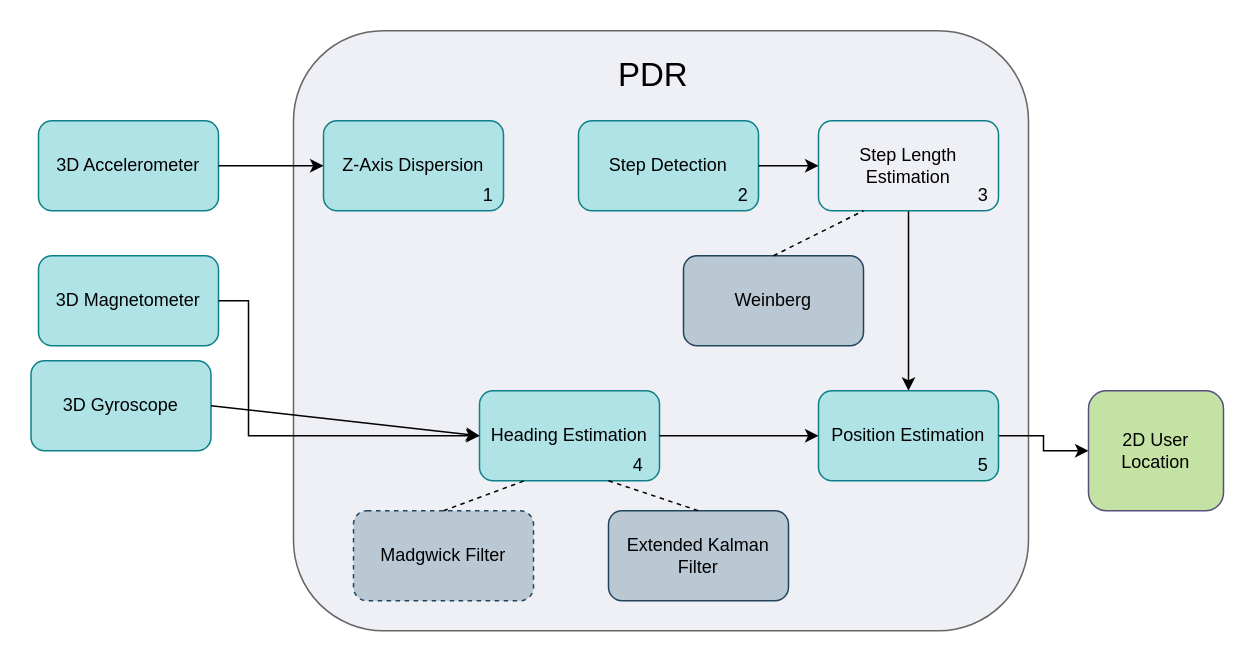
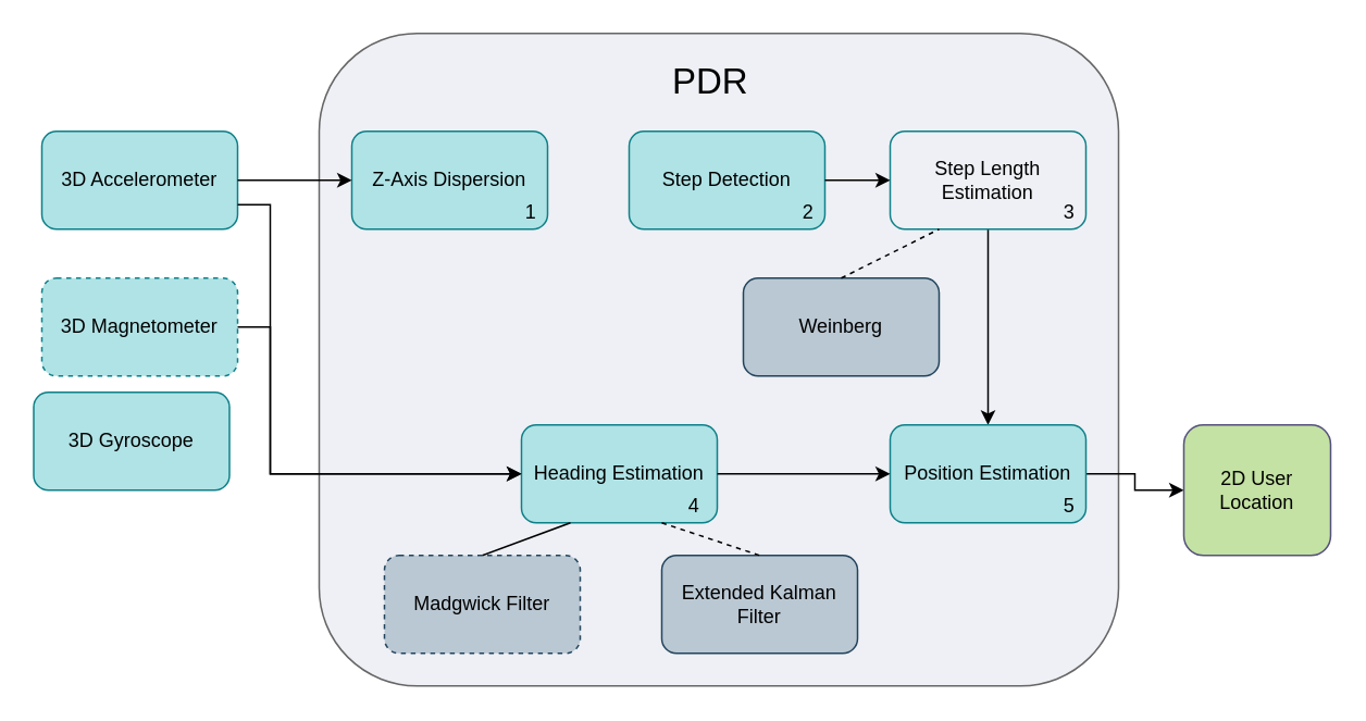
+ <mxCell id="12" value="" style="endArrow=classic;html=1;exitX=1;exitY=0.75;exitDx=0;exitDy=0;entryX=0;entryY=0.5;entryDx=0;entryDy=0;rounded=0;" parent="1" source="5" target="9" edge="1"><mxGeometry width="50" height="50" relative="1" as="geometry"><mxPoint x="165" y="80" as="sourcePoint" /><mxPoint x="215" y="30" as="targetPoint" /><Array as="points"><mxPoint x="165" y="125" /><mxPoint x="165" y="200" /><mxPoint x="165" y="290" /></Array></mxGeometry></mxCell>
- <mxCell id="4" value="3D Magnetometer" style="rounded=1;whiteSpace=wrap;html=1;fillColor=#b0e3e6;strokeColor=#0e8088;" parent="1" vertex="1"><mxGeometry x="25" y="170" width="120" height="60" as="geometry" /></mxCell>
+ <mxCell id="4" value="3D Magnetometer" style="rounded=1;whiteSpace=wrap;html=1;fillColor=#b0e3e6;strokeColor=#0e8088;dashed=1;" parent="1" vertex="1"><mxGeometry x="25" y="170" width="120" height="60" as="geometry" /></mxCell>
- <mxCell id="11" value="" style="endArrow=classic;html=1;exitX=1;exitY=0.5;exitDx=0;exitDy=0;entryX=0;entryY=0.5;entryDx=0;entryDy=0;" parent="1" source="3" target="9" edge="1"><mxGeometry width="50" height="50" relative="1" as="geometry"><mxPoint x="245" y="60" as="sourcePoint" /><mxPoint x="295" y="10" as="targetPoint" /></mxGeometry></mxCell>
- <mxCell id="32" value="" style="endArrow=none;dashed=1;html=1;exitX=0.5;exitY=0;exitDx=0;exitDy=0;entryX=0.25;entryY=1;entryDx=0;entryDy=0;" edge="1" parent="1" source="10" target="9"><mxGeometry width="50" height="50" relative="1" as="geometry"><mxPoint x="315" y="310" as="sourcePoint" /><mxPoint x="365" y="330" as="targetPoint" /></mxGeometry></mxCell>
+ <mxCell id="32" value="" style="endArrow=none;dashed=0;html=1;exitX=0.5;exitY=0;exitDx=0;exitDy=0;entryX=0.25;entryY=1;entryDx=0;entryDy=0;" edge="1" parent="1" source="10" target="9"><mxGeometry width="50" height="50" relative="1" as="geometry"><mxPoint x="315" y="310" as="sourcePoint" /><mxPoint x="365" y="330" as="targetPoint" /></mxGeometry></mxCell>
